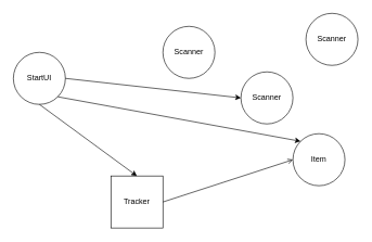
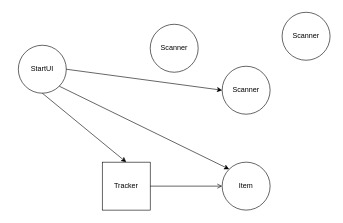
- <mxCell id="4" value="StartUI" style="ellipse;whiteSpace=wrap;html=1;aspect=fixed;" parent="1" vertex="1"><mxGeometry x="20" y="80" width="80" height="80" as="geometry" /></mxCell>
+ <mxCell id="4" value="StartUI" style="ellipse;whiteSpace=wrap;html=1;aspect=fixed;" parent="1" vertex="1"><mxGeometry x="30" y="75" width="80" height="80" as="geometry" /></mxCell>
- <mxCell id="5" value="Item" style="ellipse;whiteSpace=wrap;html=1;aspect=fixed;" parent="1" vertex="1"><mxGeometry x="450" y="205" width="80" height="80" as="geometry" /></mxCell>
+ <mxCell id="5" value="Item" style="ellipse;whiteSpace=wrap;html=1;aspect=fixed;" parent="1" vertex="1"><mxGeometry x="370" y="270" width="80" height="80" as="geometry" /></mxCell>
